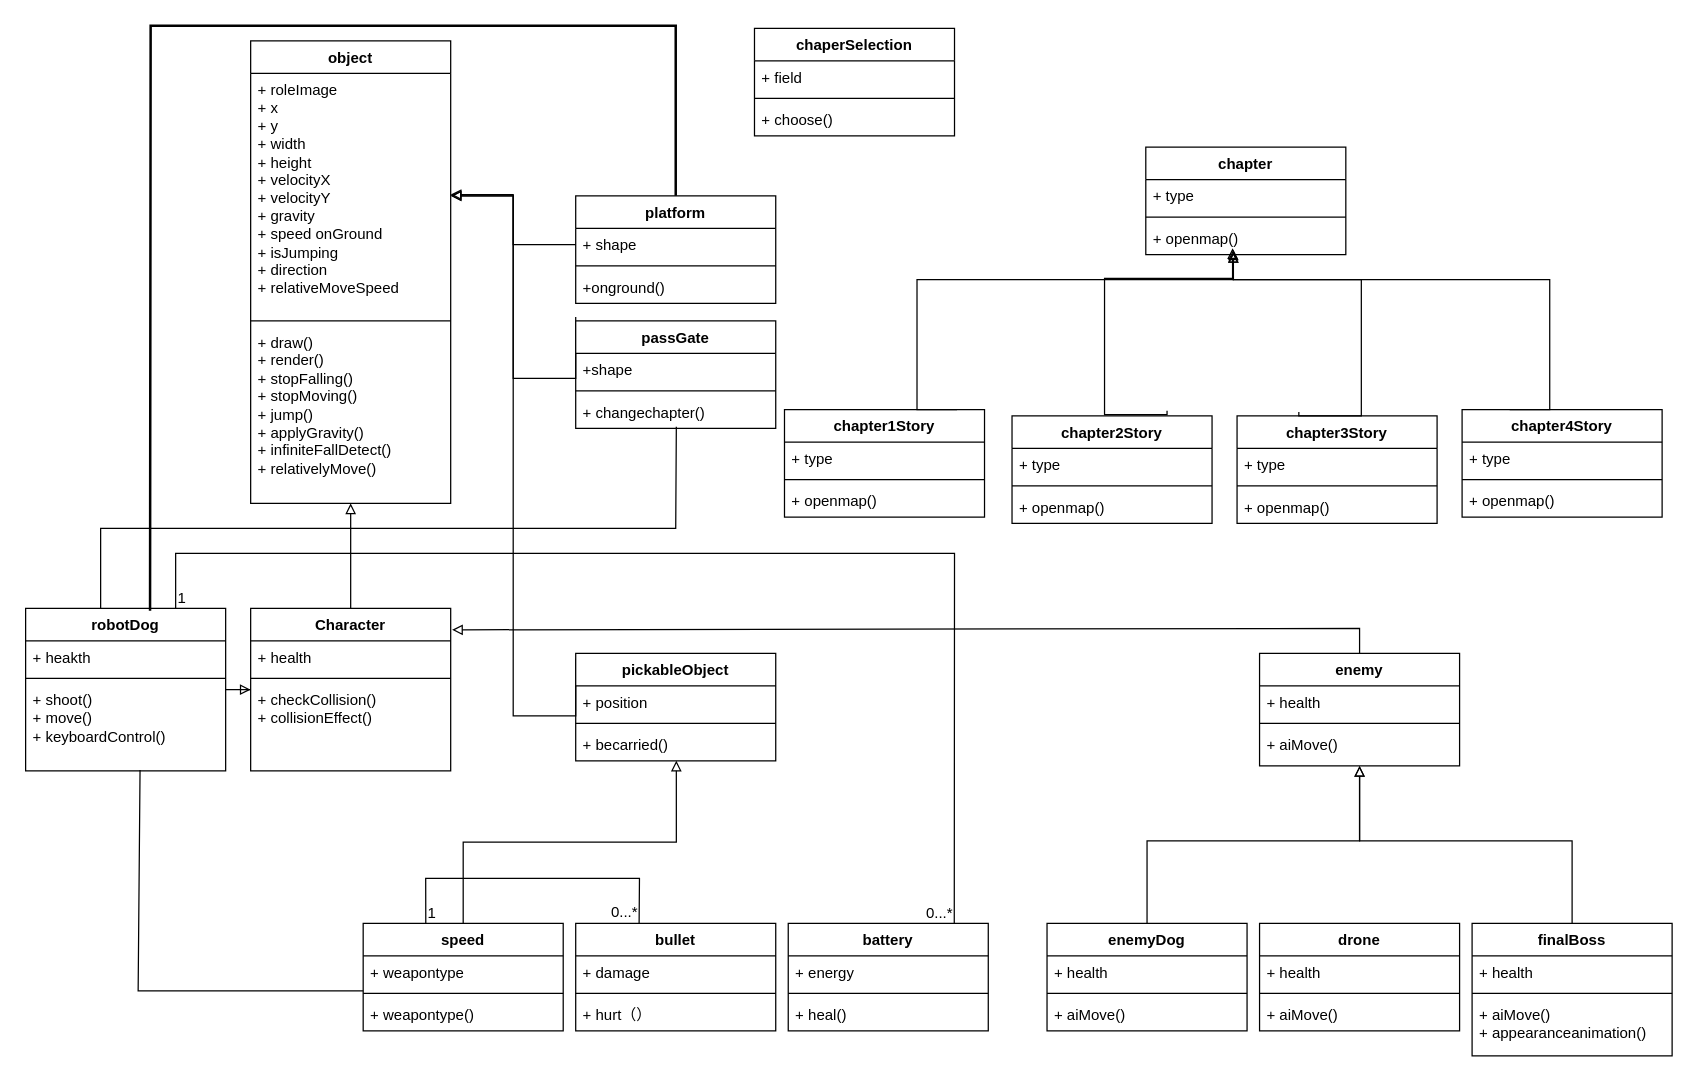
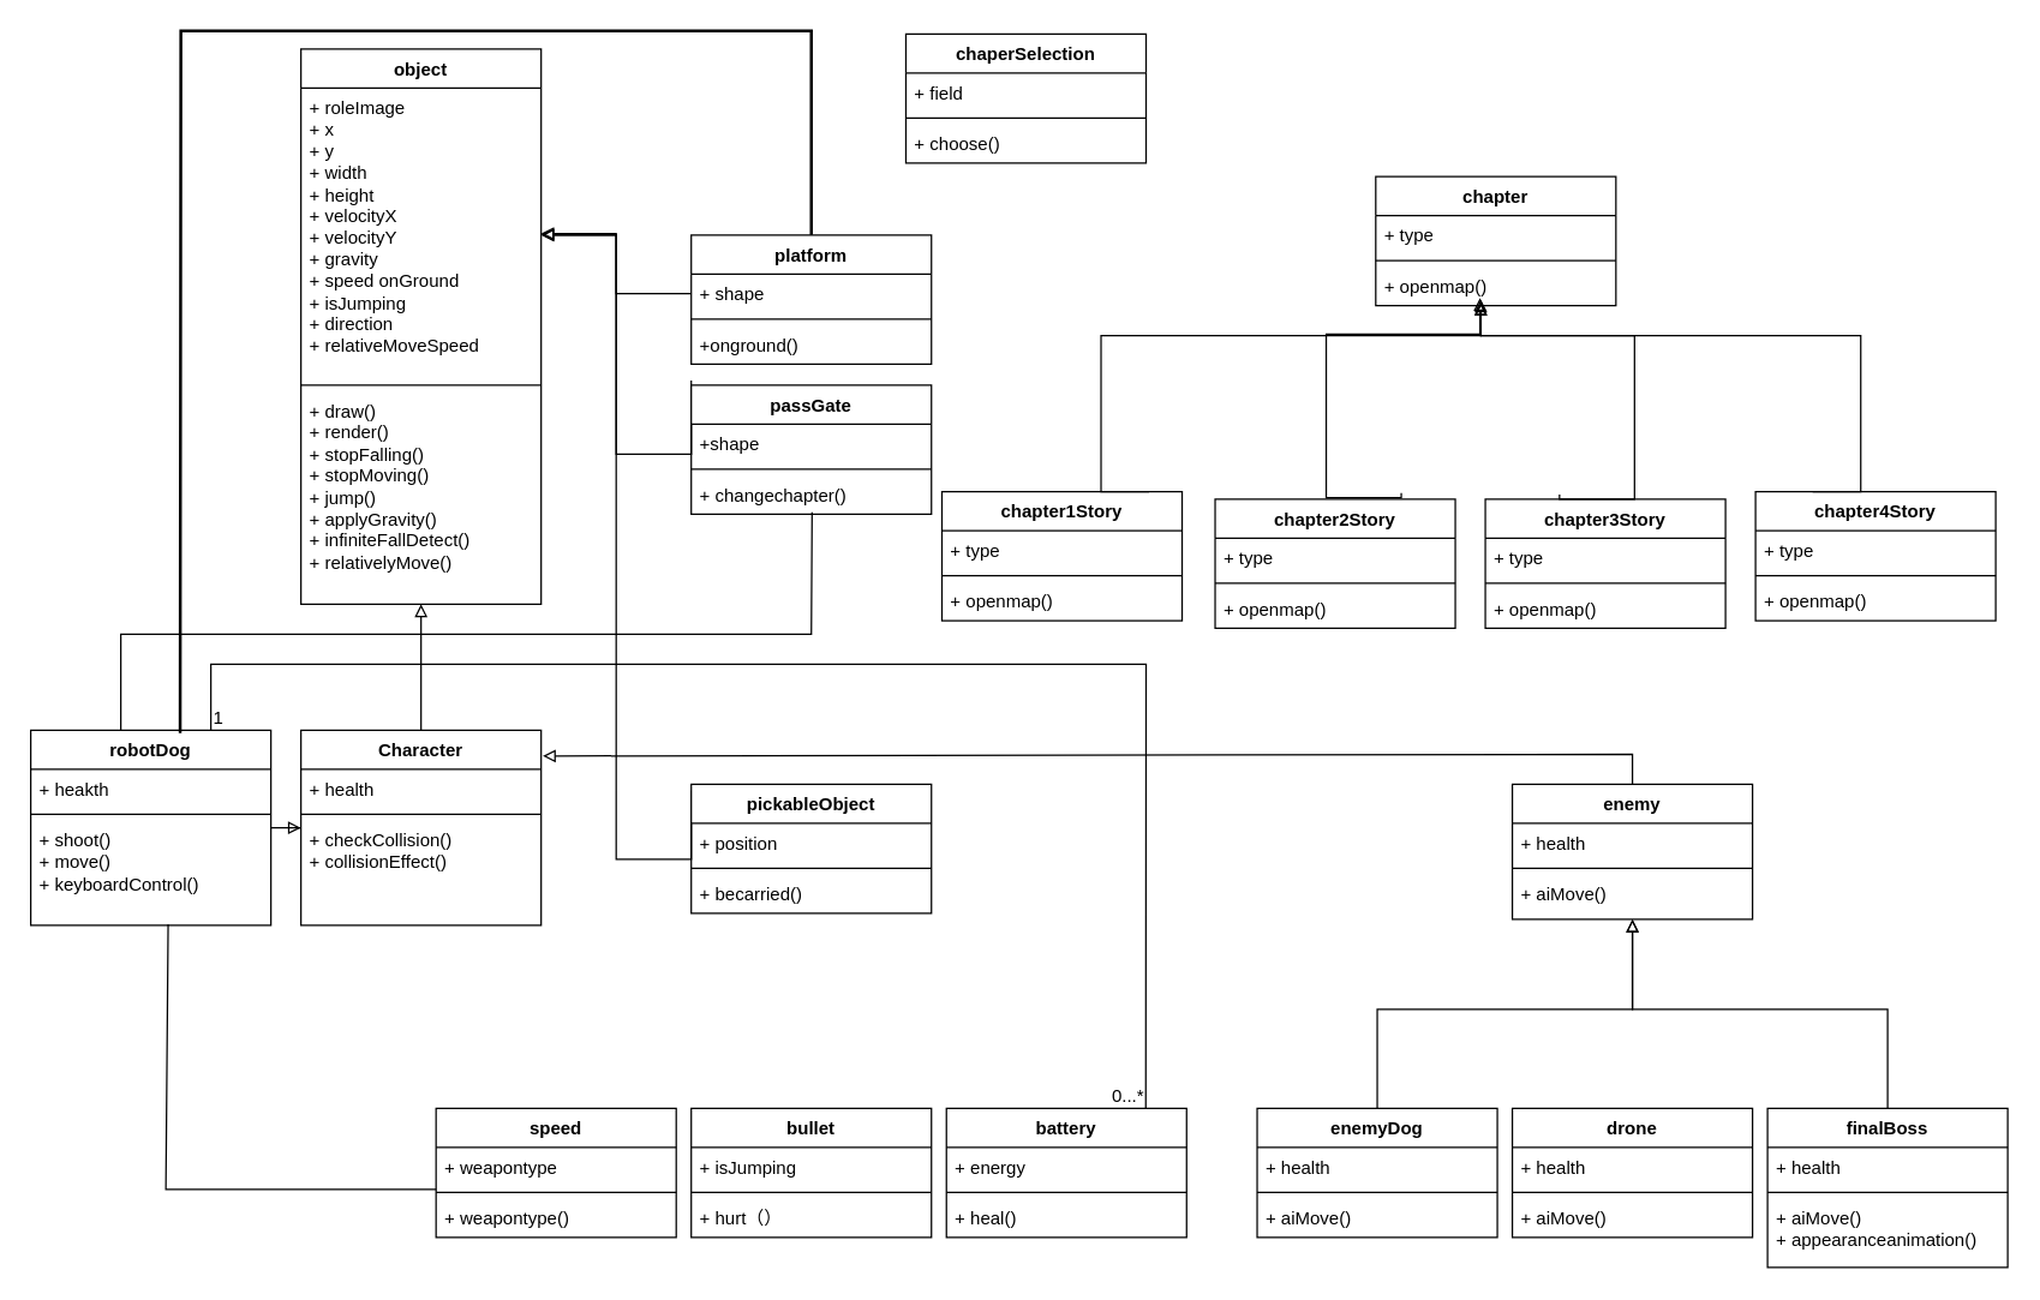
- <mxCell id="60" style="edgeStyle=orthogonalEdgeStyle;rounded=0;orthogonalLoop=1;jettySize=auto;html=1;exitX=0.5;exitY=0;exitDx=0;exitDy=0;entryX=0.503;entryY=0.993;entryDx=0;entryDy=0;entryPerimeter=0;endArrow=block;endFill=0;" parent="1" source="33" target="59" edge="1"><mxGeometry relative="1" as="geometry" /></mxCell>
- <mxCell id="69" value="" style="endArrow=none;html=1;rounded=0;entryX=0.317;entryY=-0.005;entryDx=0;entryDy=0;entryPerimeter=0;exitX=0.313;exitY=-0.005;exitDx=0;exitDy=0;exitPerimeter=0;" parent="1" source="33" target="37" edge="1"><mxGeometry relative="1" as="geometry"><mxPoint x="340" y="702" as="sourcePoint" /><mxPoint x="500" y="702" as="targetPoint" /><Array as="points"><mxPoint x="340" y="702" /><mxPoint x="511" y="702" /></Array></mxGeometry></mxCell>
- <mxCell id="70" value="1" style="resizable=0;html=1;whiteSpace=wrap;align=left;verticalAlign=bottom;" parent="69" connectable="0" vertex="1"><mxGeometry x="-1" relative="1" as="geometry" /></mxCell>
- <mxCell id="71" value="0...*" style="resizable=0;html=1;whiteSpace=wrap;align=right;verticalAlign=bottom;" parent="69" connectable="0" vertex="1"><mxGeometry x="1" relative="1" as="geometry" /></mxCell>
- <mxCell id="38" value="+ damage" style="text;strokeColor=none;fillColor=none;align=left;verticalAlign=top;spacingLeft=4;spacingRight=4;overflow=hidden;rotatable=0;points=[[0,0.5],[1,0.5]];portConstraint=eastwest;whiteSpace=wrap;html=1;" parent="37" vertex="1"><mxGeometry y="26" width="160" height="26" as="geometry" /></mxCell>
+ <mxCell id="38" value="+ isJumping" style="text;strokeColor=none;fillColor=none;align=left;verticalAlign=top;spacingLeft=4;spacingRight=4;overflow=hidden;rotatable=0;points=[[0,0.5],[1,0.5]];portConstraint=eastwest;whiteSpace=wrap;html=1;" parent="37" vertex="1"><mxGeometry y="26" width="160" height="26" as="geometry" /></mxCell>
